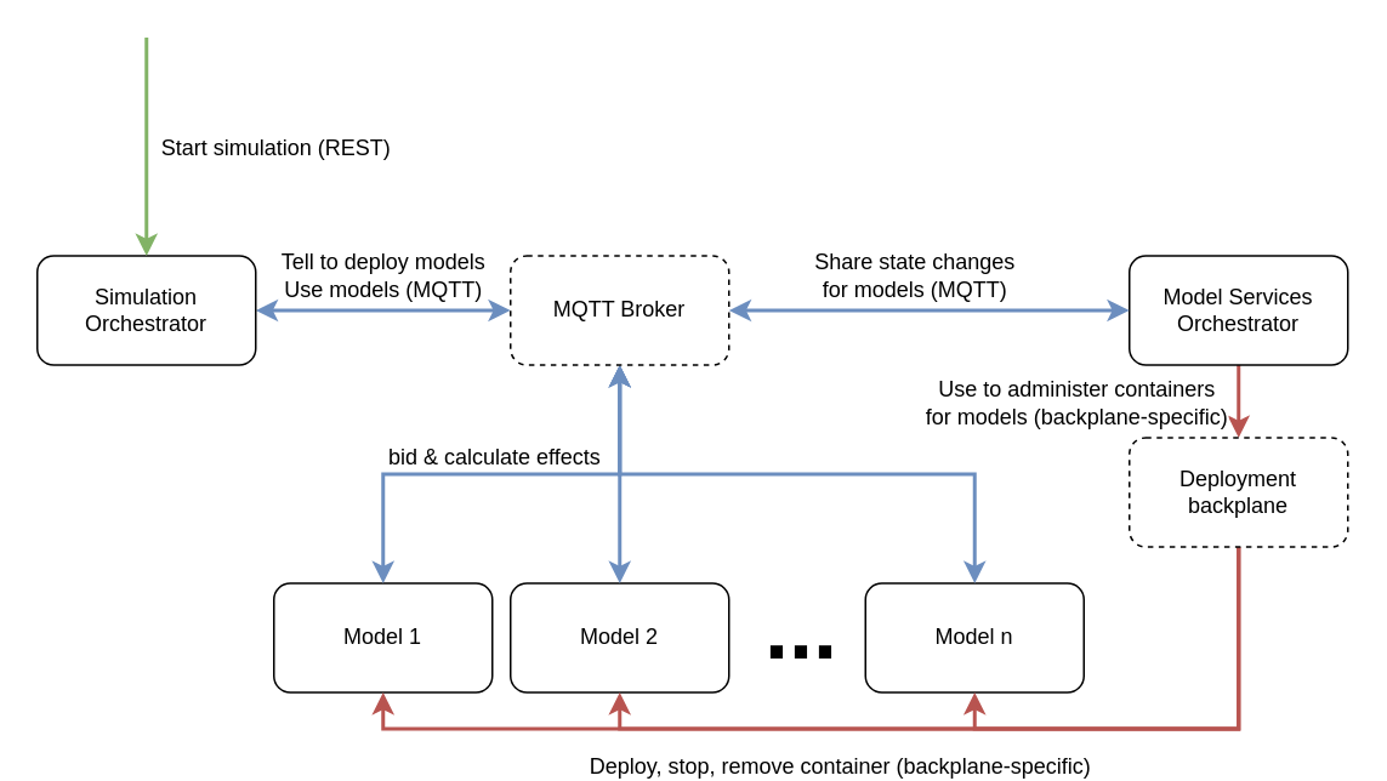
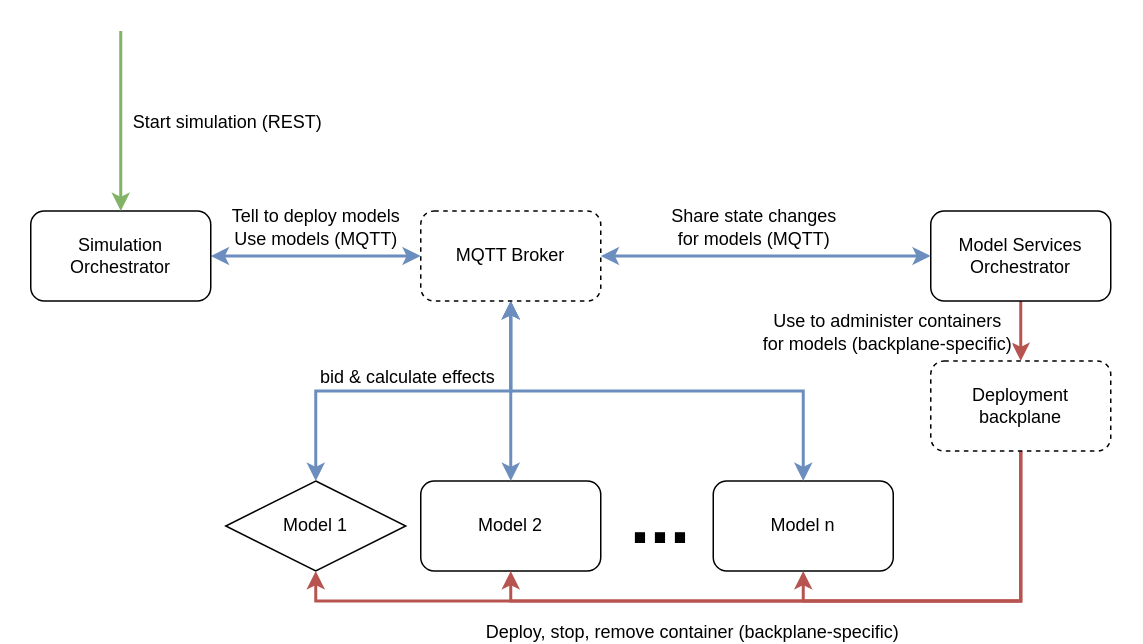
- <mxCell id="5" value="Model 1" style="rounded=1;whiteSpace=wrap;html=1;" parent="1" vertex="1"><mxGeometry x="150" y="320" width="120" height="60" as="geometry" /></mxCell>
+ <mxCell id="5" value="Model 1" style="rhombus;whiteSpace=wrap;html=1;" parent="1" vertex="1"><mxGeometry x="150" y="320" width="120" height="60" as="geometry" /></mxCell>
